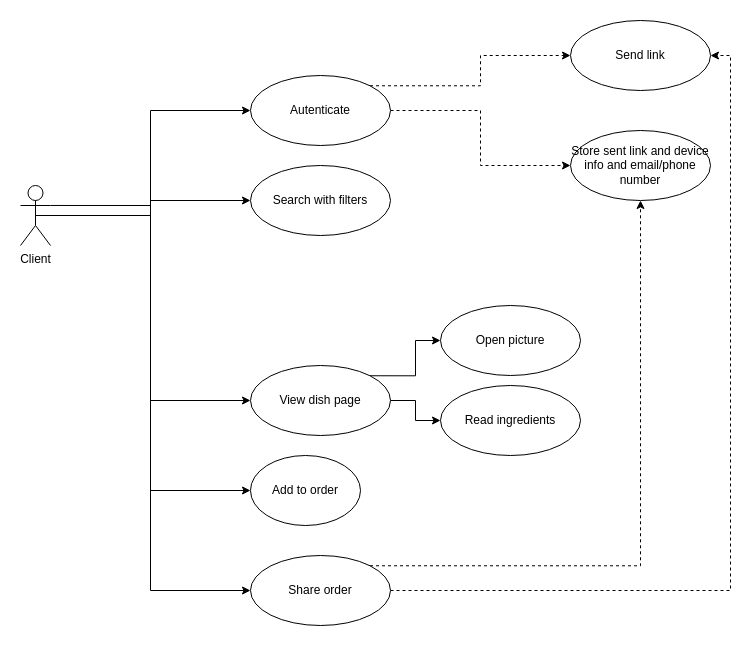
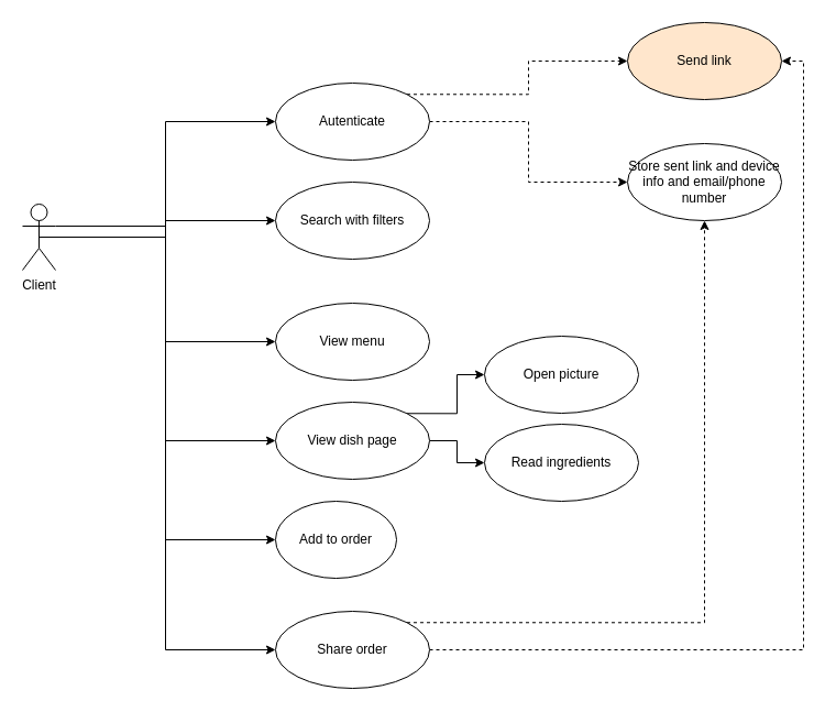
- <mxCell id="12" value="Send link" style="ellipse;whiteSpace=wrap;html=1;" vertex="1" parent="1"><mxGeometry x="570" y="20" width="140" height="70" as="geometry" /></mxCell>
+ <mxCell id="12" value="Send link" style="ellipse;whiteSpace=wrap;html=1;fillColor=#ffe6cc;" vertex="1" parent="1"><mxGeometry x="570" y="20" width="140" height="70" as="geometry" /></mxCell>
+ <mxCell id="6" style="edgeStyle=orthogonalEdgeStyle;rounded=0;orthogonalLoop=1;jettySize=auto;html=1;exitX=0.5;exitY=0.5;exitDx=0;exitDy=0;exitPerimeter=0;entryX=0;entryY=0.5;entryDx=0;entryDy=0;" edge="1" parent="1" source="11" target="13"><mxGeometry relative="1" as="geometry" /></mxCell>
+ <mxCell id="13" value="View menu" style="ellipse;whiteSpace=wrap;html=1;" vertex="1" parent="1"><mxGeometry x="250" y="275" width="140" height="70" as="geometry" /></mxCell>
